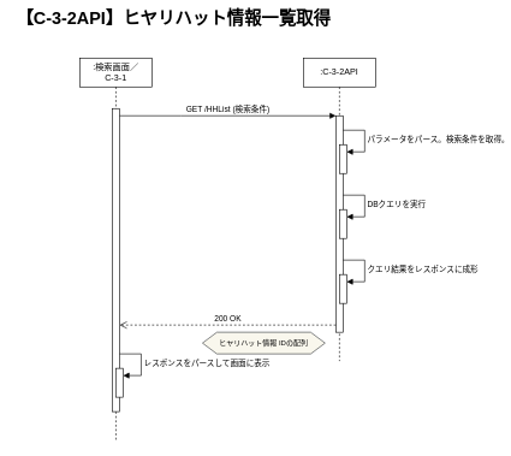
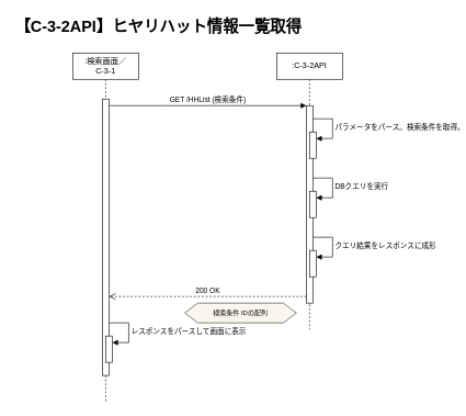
- <mxCell id="17" value="【C-3-2API】ヒヤリハット情報一覧取得" style="text;strokeColor=none;fillColor=none;html=1;fontSize=24;fontStyle=1;verticalAlign=middle;align=left;" vertex="1" parent="1"><mxGeometry x="20" y="5" width="460" height="40" as="geometry" /></mxCell>
+ <mxCell id="17" value="【C-3-2API】ヒヤリハット情報一覧取得" style="text;strokeColor=none;fillColor=none;html=1;fontSize=24;fontStyle=1;verticalAlign=middle;align=left;" vertex="1" parent="1"><mxGeometry width="460" height="40" as="geometry" x="20" y="20" /></mxCell>
- <mxCell id="16" value="&lt;font style=&quot;font-size: 10px;&quot;&gt;ヒヤリハット情報 ID&lt;span style=&quot;background-color: initial;&quot;&gt;の配列&lt;/span&gt;&lt;/font&gt;" style="shape=hexagon;perimeter=hexagonPerimeter2;whiteSpace=wrap;html=1;fixedSize=1;fillColor=#f9f7ed;strokeColor=#36393d;" vertex="1" parent="1"><mxGeometry x="280" y="460" width="170" height="30" as="geometry" /></mxCell>
+ <mxCell id="16" value="&lt;font style=&quot;font-size: 10px;&quot;&gt;検索条件 ID&lt;span style=&quot;background-color: initial;&quot;&gt;の配列&lt;/span&gt;&lt;/font&gt;" style="shape=hexagon;perimeter=hexagonPerimeter2;whiteSpace=wrap;html=1;fixedSize=1;fillColor=#f9f7ed;strokeColor=#36393d;" vertex="1" parent="1"><mxGeometry x="280" y="460" width="170" height="30" as="geometry" /></mxCell>
